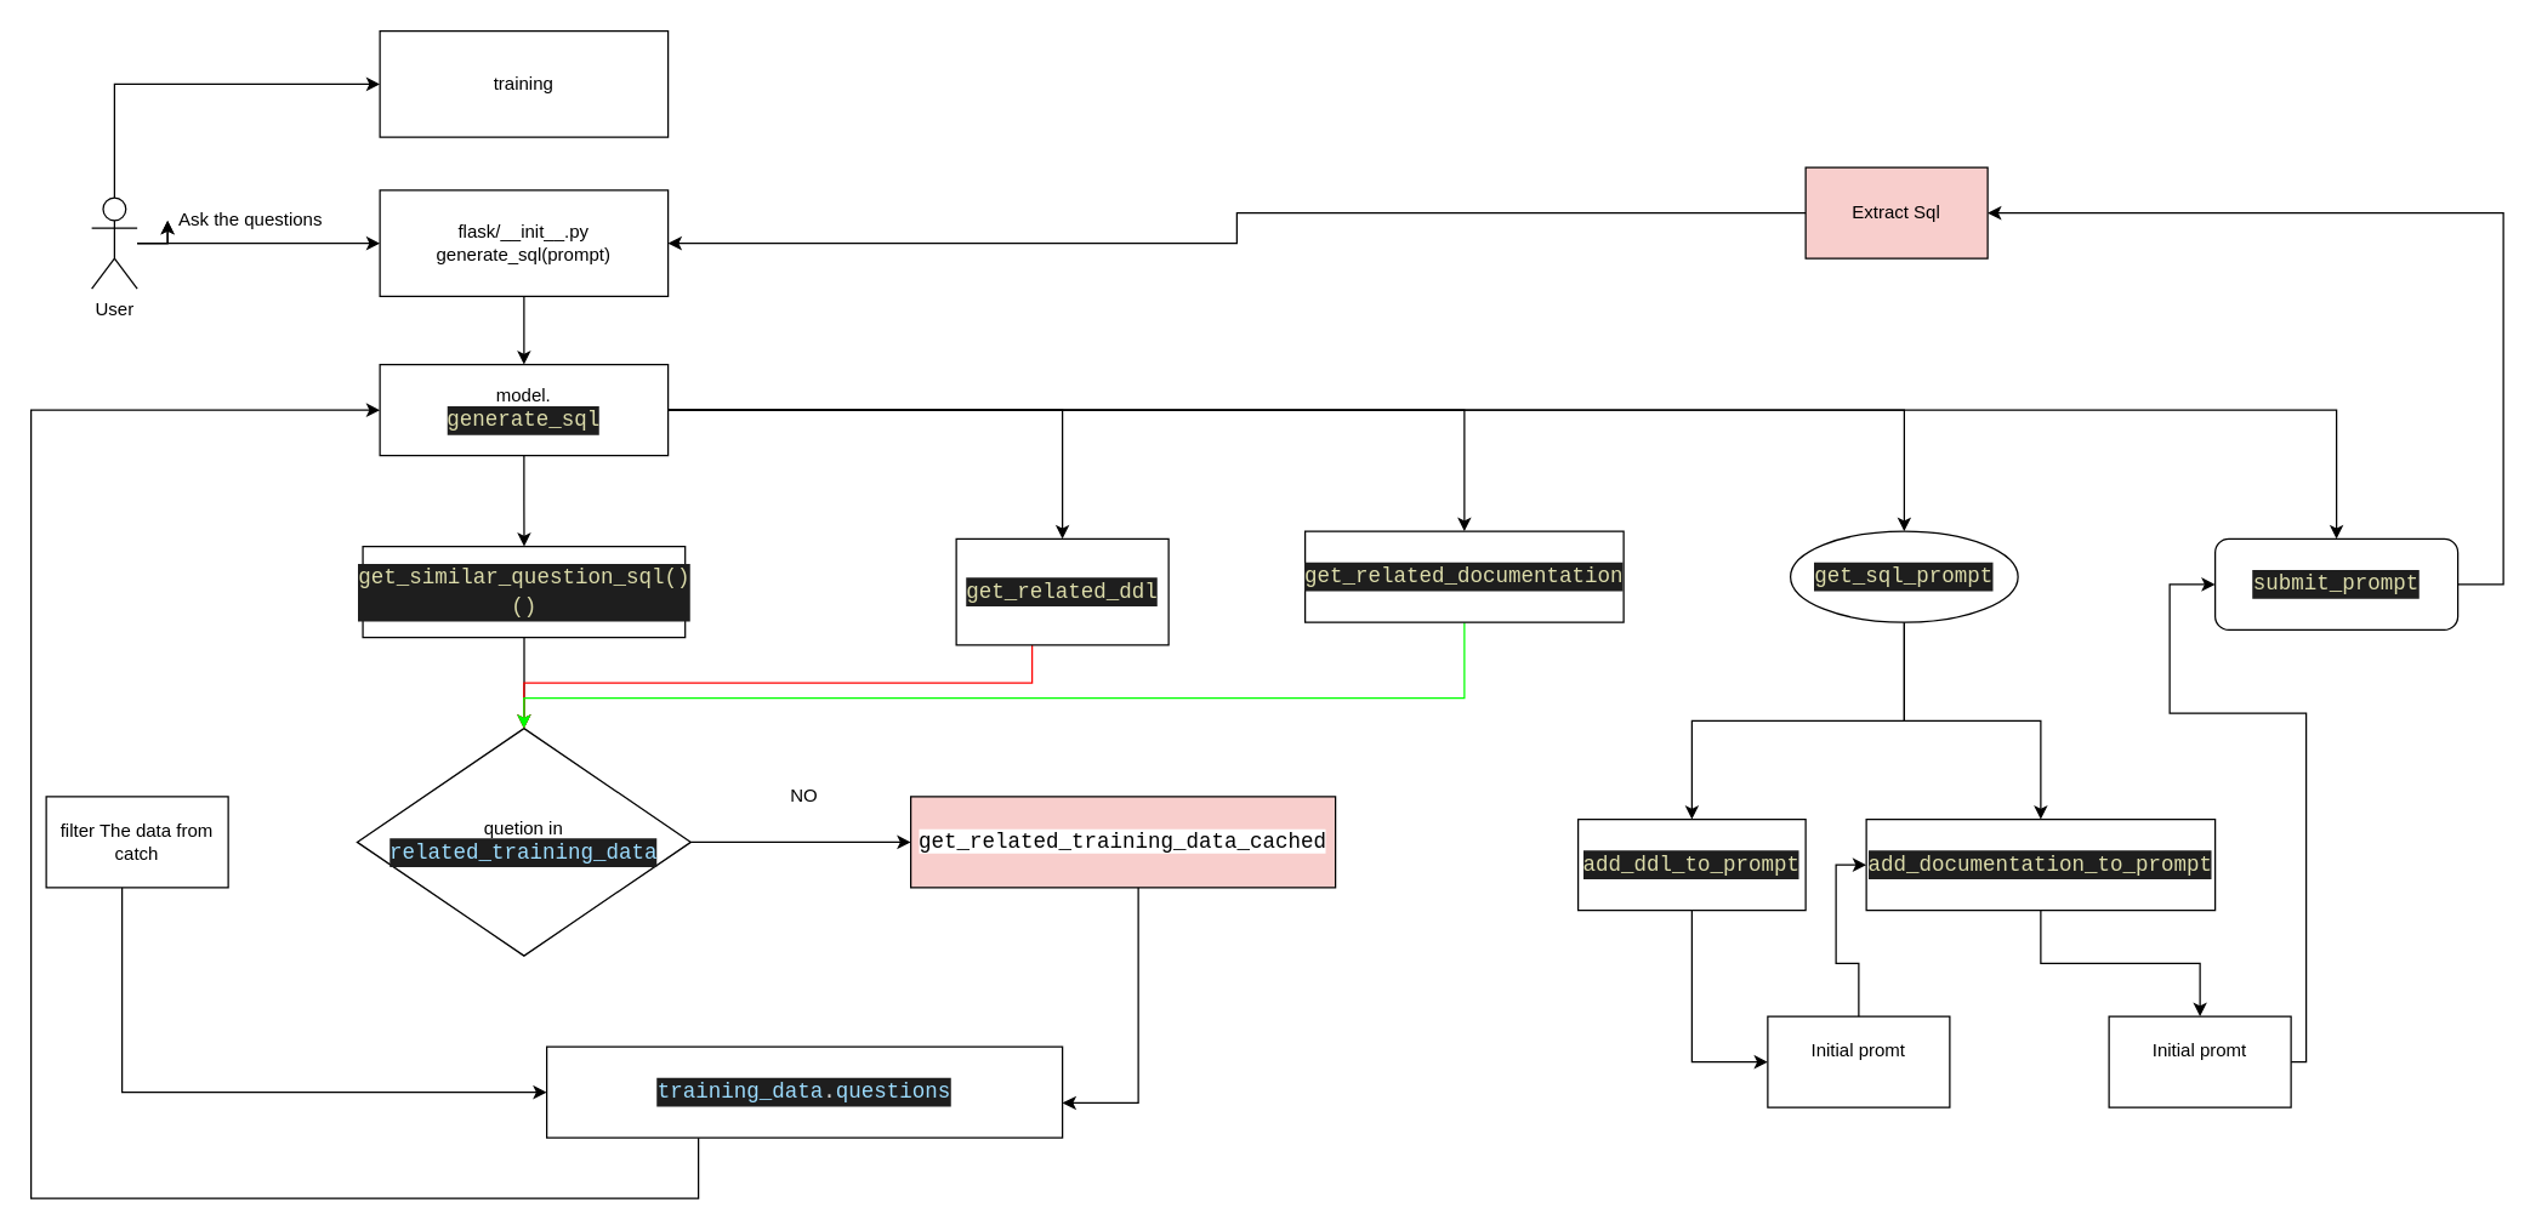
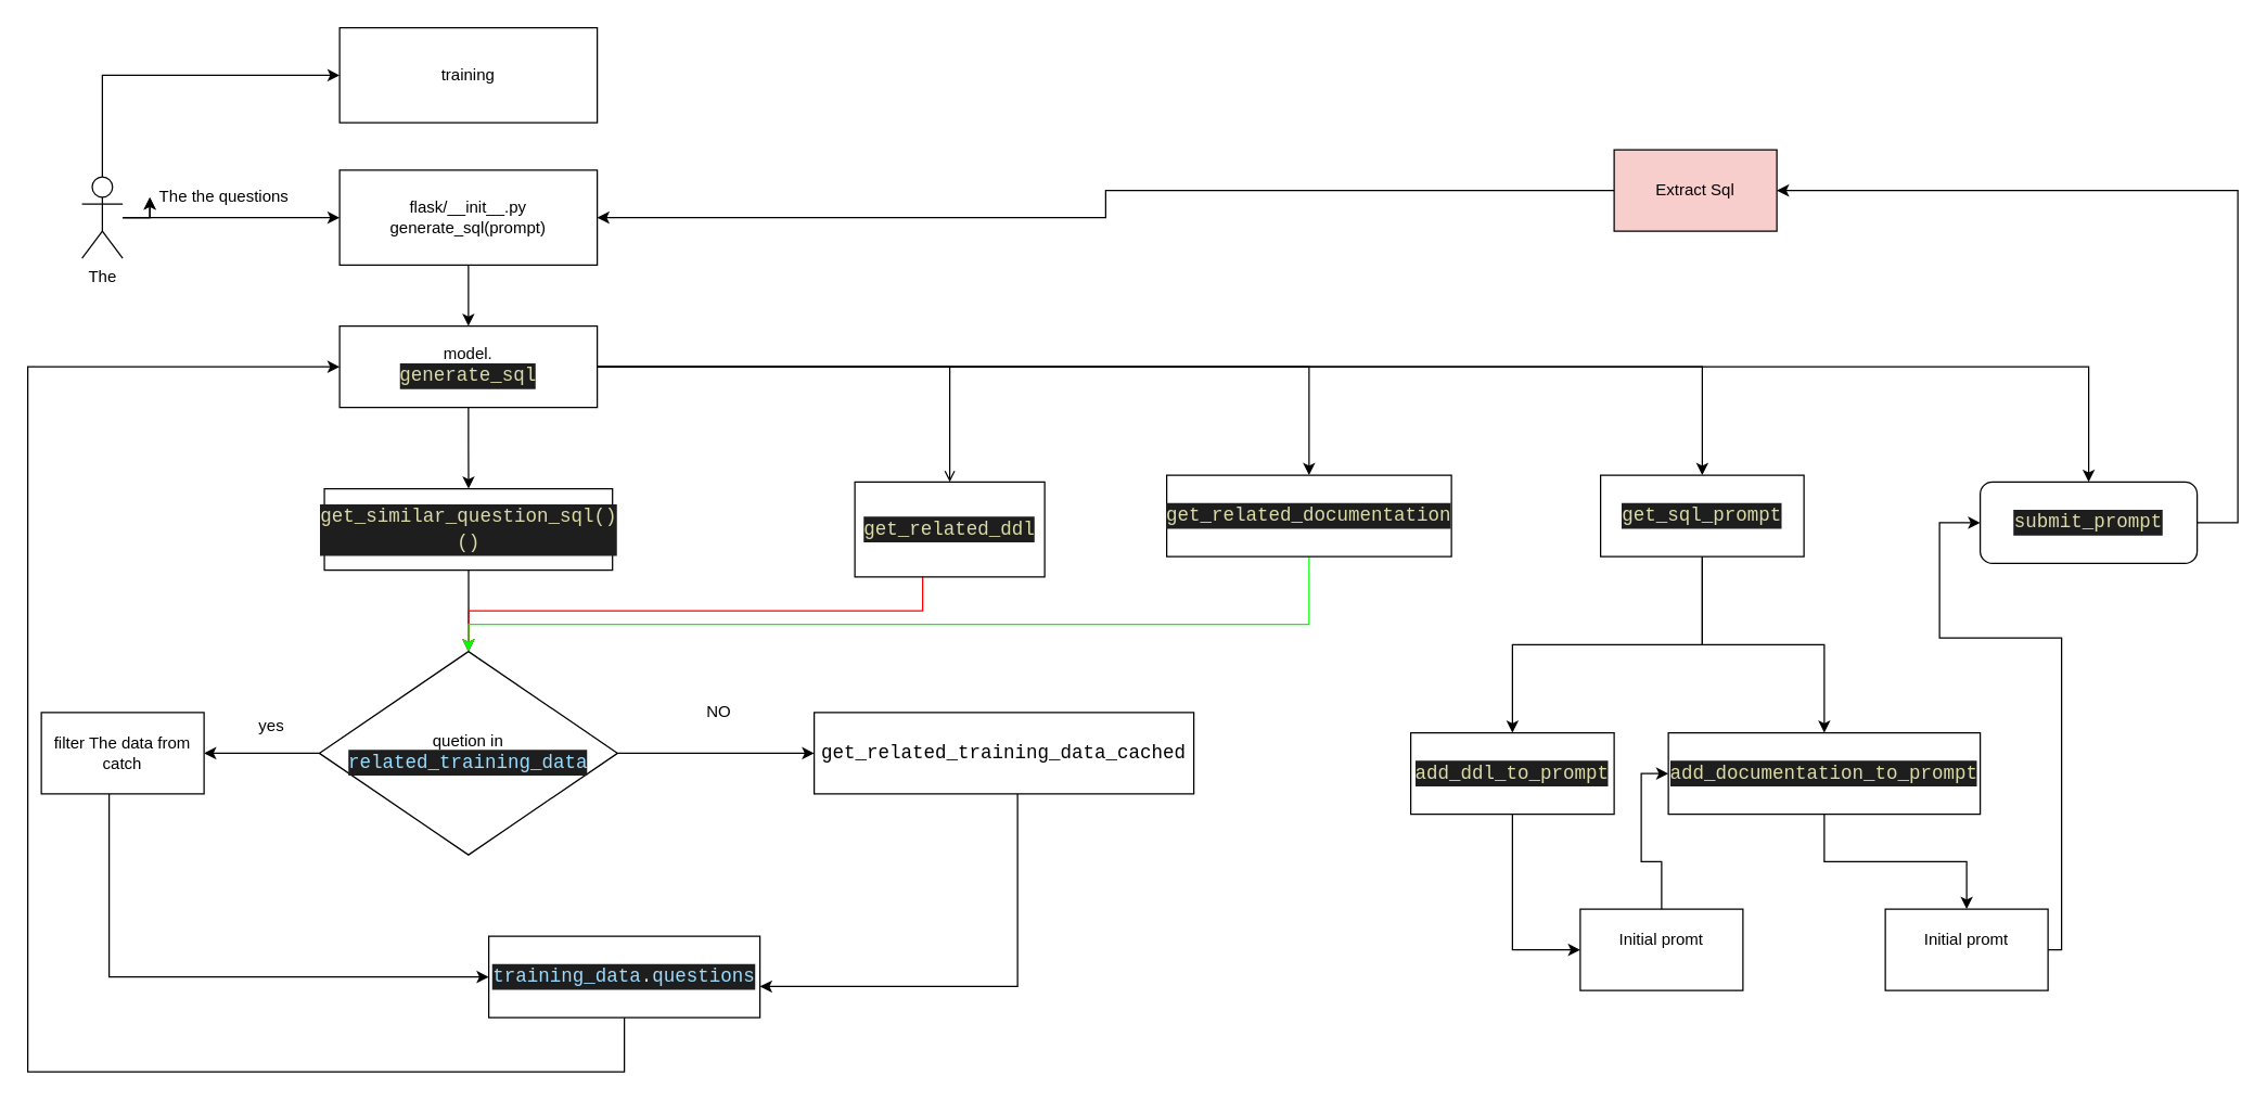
- <mxCell id="9" value="Ask the questions" style="text;html=1;align=center;verticalAlign=middle;whiteSpace=wrap;rounded=0;" vertex="1" parent="1"><mxGeometry x="110" y="130" width="110" height="30" as="geometry" /></mxCell>
+ <mxCell id="9" value="The the questions" style="text;html=1;align=center;verticalAlign=middle;whiteSpace=wrap;rounded=0;" vertex="1" parent="1"><mxGeometry x="110" y="130" width="110" height="30" as="geometry" /></mxCell>
- <mxCell id="6" value="&lt;div&gt;User&lt;/div&gt;" style="shape=umlActor;verticalLabelPosition=bottom;verticalAlign=top;html=1;outlineConnect=0;" vertex="1" parent="1"><mxGeometry x="60" y="130" width="30" height="60" as="geometry" /></mxCell>
+ <mxCell id="6" value="&lt;div&gt;The&lt;/div&gt;" style="shape=umlActor;verticalLabelPosition=bottom;verticalAlign=top;html=1;outlineConnect=0;" vertex="1" parent="1"><mxGeometry x="60" y="130" width="30" height="60" as="geometry" /></mxCell>
- <mxCell id="11" value="" style="edgeStyle=orthogonalEdgeStyle;rounded=0;orthogonalLoop=1;jettySize=auto;html=1;" edge="1" parent="1" source="15" target="30"><mxGeometry relative="1" as="geometry" /></mxCell>
+ <mxCell id="11" value="" style="edgeStyle=orthogonalEdgeStyle;rounded=0;orthogonalLoop=1;jettySize=auto;html=1;endArrow=open;" edge="1" parent="1" source="15" target="30"><mxGeometry relative="1" as="geometry" /></mxCell>
- <mxCell id="35" value="&lt;div style=&quot;color: #d4d4d4;background-color: #1e1e1e;font-family: Consolas, 'Courier New', monospace;font-weight: normal;font-size: 14px;line-height: 19px;white-space: pre;&quot;&gt;&lt;div&gt;&lt;span style=&quot;color: #dcdcaa;&quot;&gt;get_sql_prompt&lt;/span&gt;&lt;/div&gt;&lt;/div&gt;" style="ellipse;whiteSpace=wrap;html=1;" vertex="1" parent="1"><mxGeometry x="1180" y="350" width="150" height="60" as="geometry" /></mxCell>
+ <mxCell id="35" value="&lt;div style=&quot;color: #d4d4d4;background-color: #1e1e1e;font-family: Consolas, 'Courier New', monospace;font-weight: normal;font-size: 14px;line-height: 19px;white-space: pre;&quot;&gt;&lt;div&gt;&lt;span style=&quot;color: #dcdcaa;&quot;&gt;get_sql_prompt&lt;/span&gt;&lt;/div&gt;&lt;/div&gt;" style="whiteSpace=wrap;html=1;rounded=0;" vertex="1" parent="1"><mxGeometry x="1180" y="350" width="150" height="60" as="geometry" /></mxCell>
+ <mxCell id="24" value="yes" style="text;html=1;align=center;verticalAlign=middle;whiteSpace=wrap;rounded=0;" vertex="1" parent="1"><mxGeometry x="170" y="520" width="60" height="30" as="geometry" /></mxCell>
+ <mxCell id="19" value="" style="edgeStyle=orthogonalEdgeStyle;rounded=0;orthogonalLoop=1;jettySize=auto;html=1;" edge="1" parent="1" source="20" target="23"><mxGeometry relative="1" as="geometry" /></mxCell>
- <mxCell id="21" value="&lt;div style=&quot;font-family: Consolas, &amp;quot;Courier New&amp;quot;, monospace; font-weight: normal; font-size: 14px; line-height: 19px; white-space: pre;&quot;&gt;&lt;div&gt;&lt;span style=&quot;background-color: rgb(255, 255, 255);&quot;&gt;get_related_training_data_cached&lt;/span&gt;&lt;/div&gt;&lt;/div&gt;" style="whiteSpace=wrap;html=1;rounded=0;fillColor=#f8cecc;" vertex="1" parent="1"><mxGeometry x="600" y="525" width="280" height="60" as="geometry" /></mxCell>
+ <mxCell id="21" value="&lt;div style=&quot;font-family: Consolas, &amp;quot;Courier New&amp;quot;, monospace; font-weight: normal; font-size: 14px; line-height: 19px; white-space: pre;&quot;&gt;&lt;div&gt;&lt;span style=&quot;background-color: rgb(255, 255, 255);&quot;&gt;get_related_training_data_cached&lt;/span&gt;&lt;/div&gt;&lt;/div&gt;" style="whiteSpace=wrap;html=1;rounded=0;" vertex="1" parent="1"><mxGeometry x="600" y="525" width="280" height="60" as="geometry" /></mxCell>
- <mxCell id="27" value="&lt;div style=&quot;color: #d4d4d4;background-color: #1e1e1e;font-family: Consolas, 'Courier New', monospace;font-weight: normal;font-size: 14px;line-height: 19px;white-space: pre;&quot;&gt;&lt;div&gt;&lt;span style=&quot;color: #9cdcfe;&quot;&gt;training_data&lt;/span&gt;&lt;span style=&quot;color: #d4d4d4;&quot;&gt;.&lt;/span&gt;&lt;span style=&quot;color: #9cdcfe;&quot;&gt;questions&lt;/span&gt;&lt;/div&gt;&lt;/div&gt;" style="rounded=0;whiteSpace=wrap;html=1;" vertex="1" parent="1"><mxGeometry x="360" y="690" width="340" height="60" as="geometry" /></mxCell>
+ <mxCell id="27" value="&lt;div style=&quot;color: #d4d4d4;background-color: #1e1e1e;font-family: Consolas, 'Courier New', monospace;font-weight: normal;font-size: 14px;line-height: 19px;white-space: pre;&quot;&gt;&lt;div&gt;&lt;span style=&quot;color: #9cdcfe;&quot;&gt;training_data&lt;/span&gt;&lt;span style=&quot;color: #d4d4d4;&quot;&gt;.&lt;/span&gt;&lt;span style=&quot;color: #9cdcfe;&quot;&gt;questions&lt;/span&gt;&lt;/div&gt;&lt;/div&gt;" style="rounded=0;whiteSpace=wrap;html=1;" vertex="1" parent="1"><mxGeometry x="360" y="690" width="200" height="60" as="geometry" /></mxCell>
